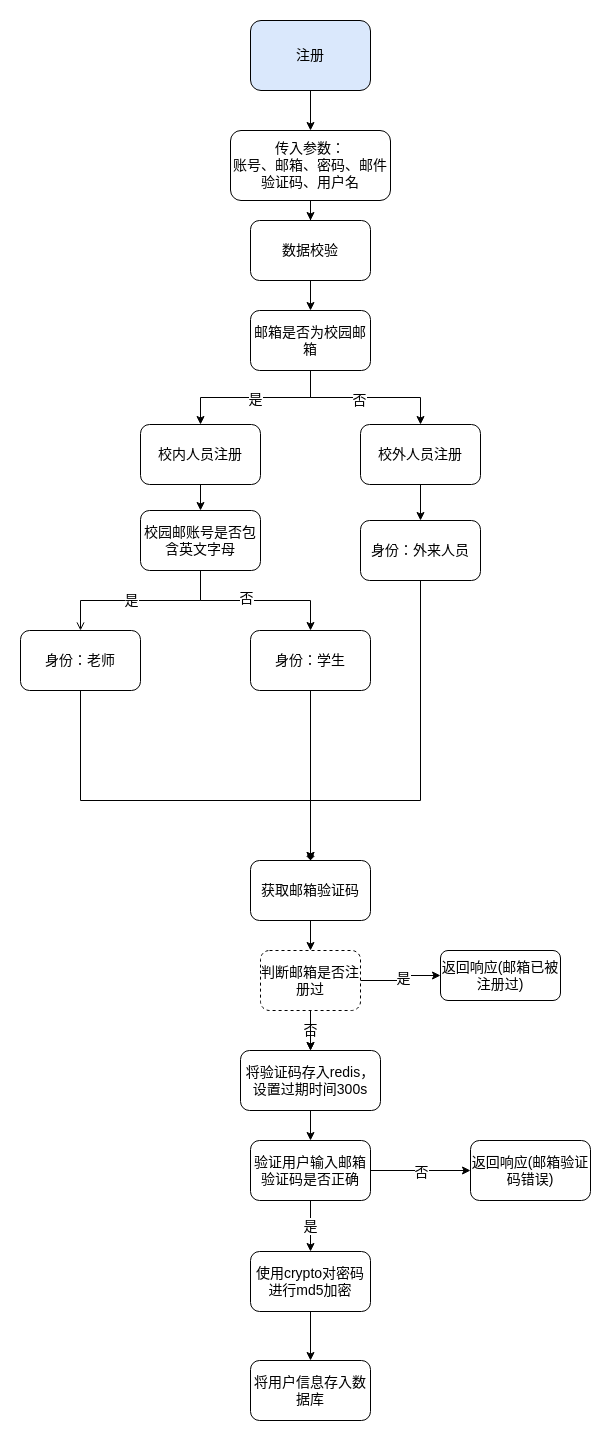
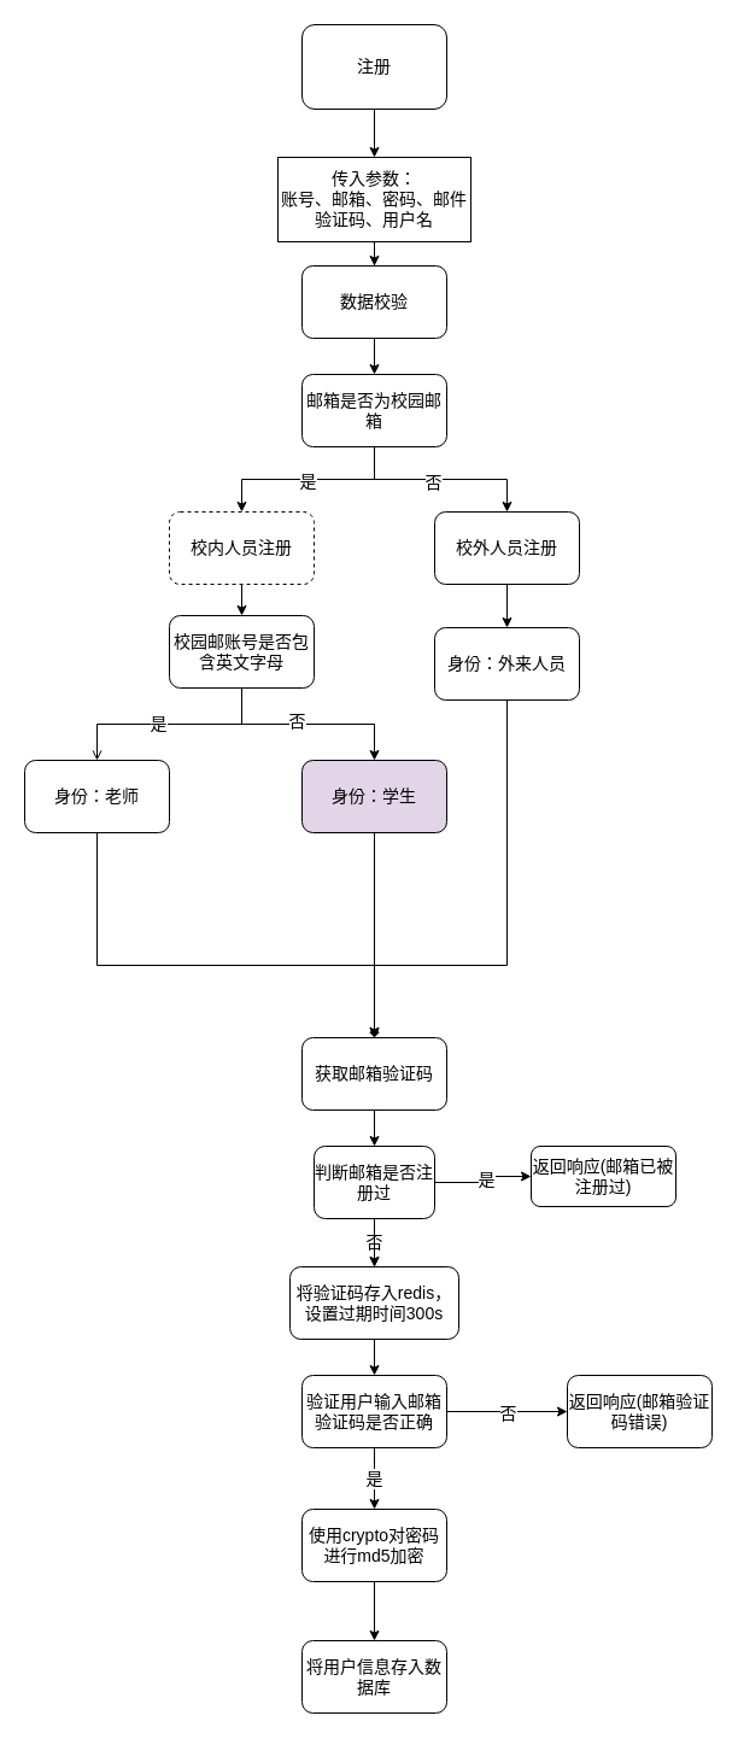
- <mxCell id="3" value="&lt;font style=&quot;font-size: 14px;&quot;&gt;注册&lt;/font&gt;" style="rounded=1;whiteSpace=wrap;html=1;fillColor=#dae8fc;" vertex="1" parent="1"><mxGeometry x="250" y="20" width="120" height="70" as="geometry" /></mxCell>
+ <mxCell id="3" value="&lt;font style=&quot;font-size: 14px;&quot;&gt;注册&lt;/font&gt;" style="rounded=1;whiteSpace=wrap;html=1;" vertex="1" parent="1"><mxGeometry x="250" y="20" width="120" height="70" as="geometry" /></mxCell>
- <mxCell id="45" value="传入参数：&lt;br&gt;账号、邮箱、密码、邮件验证码、用户名" style="rounded=1;whiteSpace=wrap;html=1;fontSize=14;" vertex="1" parent="1"><mxGeometry x="230" y="130" width="160" height="70" as="geometry" /></mxCell>
+ <mxCell id="45" value="传入参数：&lt;br&gt;账号、邮箱、密码、邮件验证码、用户名" style="whiteSpace=wrap;html=1;fontSize=14;rounded=0;" vertex="1" parent="1"><mxGeometry x="230" y="130" width="160" height="70" as="geometry" /></mxCell>
- <mxCell id="5" value="校内人员注册" style="rounded=1;whiteSpace=wrap;html=1;fontSize=14;" vertex="1" parent="1"><mxGeometry x="140" y="424" width="120" height="60" as="geometry" /></mxCell>
+ <mxCell id="5" value="校内人员注册" style="rounded=1;whiteSpace=wrap;html=1;fontSize=14;dashed=1;" vertex="1" parent="1"><mxGeometry x="140" y="424" width="120" height="60" as="geometry" /></mxCell>
- <mxCell id="23" value="身份：学生" style="rounded=1;whiteSpace=wrap;html=1;fontSize=14;" vertex="1" parent="1"><mxGeometry x="250" y="630" width="120" height="60" as="geometry" /></mxCell>
+ <mxCell id="23" value="身份：学生" style="rounded=1;whiteSpace=wrap;html=1;fontSize=14;fillColor=#e1d5e7;" vertex="1" parent="1"><mxGeometry x="250" y="630" width="120" height="60" as="geometry" /></mxCell>
- <mxCell id="40" value="判断邮箱是否注册过" style="rounded=1;whiteSpace=wrap;html=1;fontSize=14;dashed=1;" vertex="1" parent="1"><mxGeometry x="260" y="950" width="100" height="60" as="geometry" /></mxCell>
+ <mxCell id="40" value="判断邮箱是否注册过" style="rounded=1;whiteSpace=wrap;html=1;fontSize=14;" vertex="1" parent="1"><mxGeometry x="260" y="950" width="100" height="60" as="geometry" /></mxCell>
